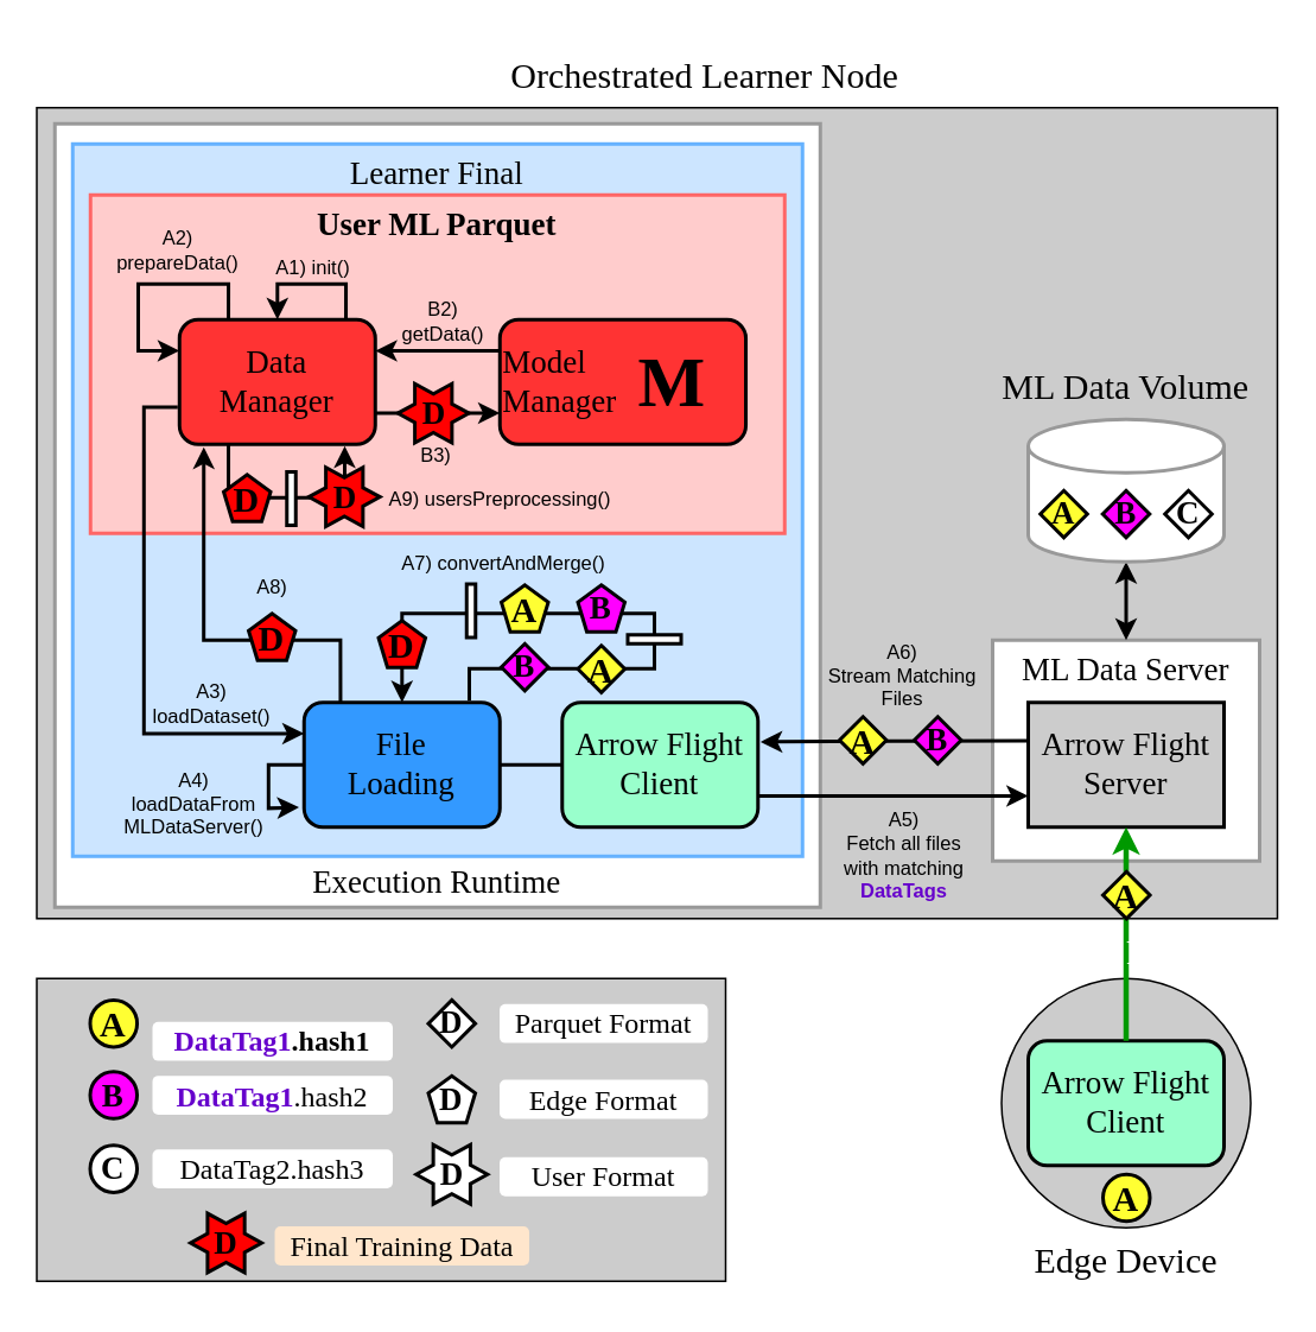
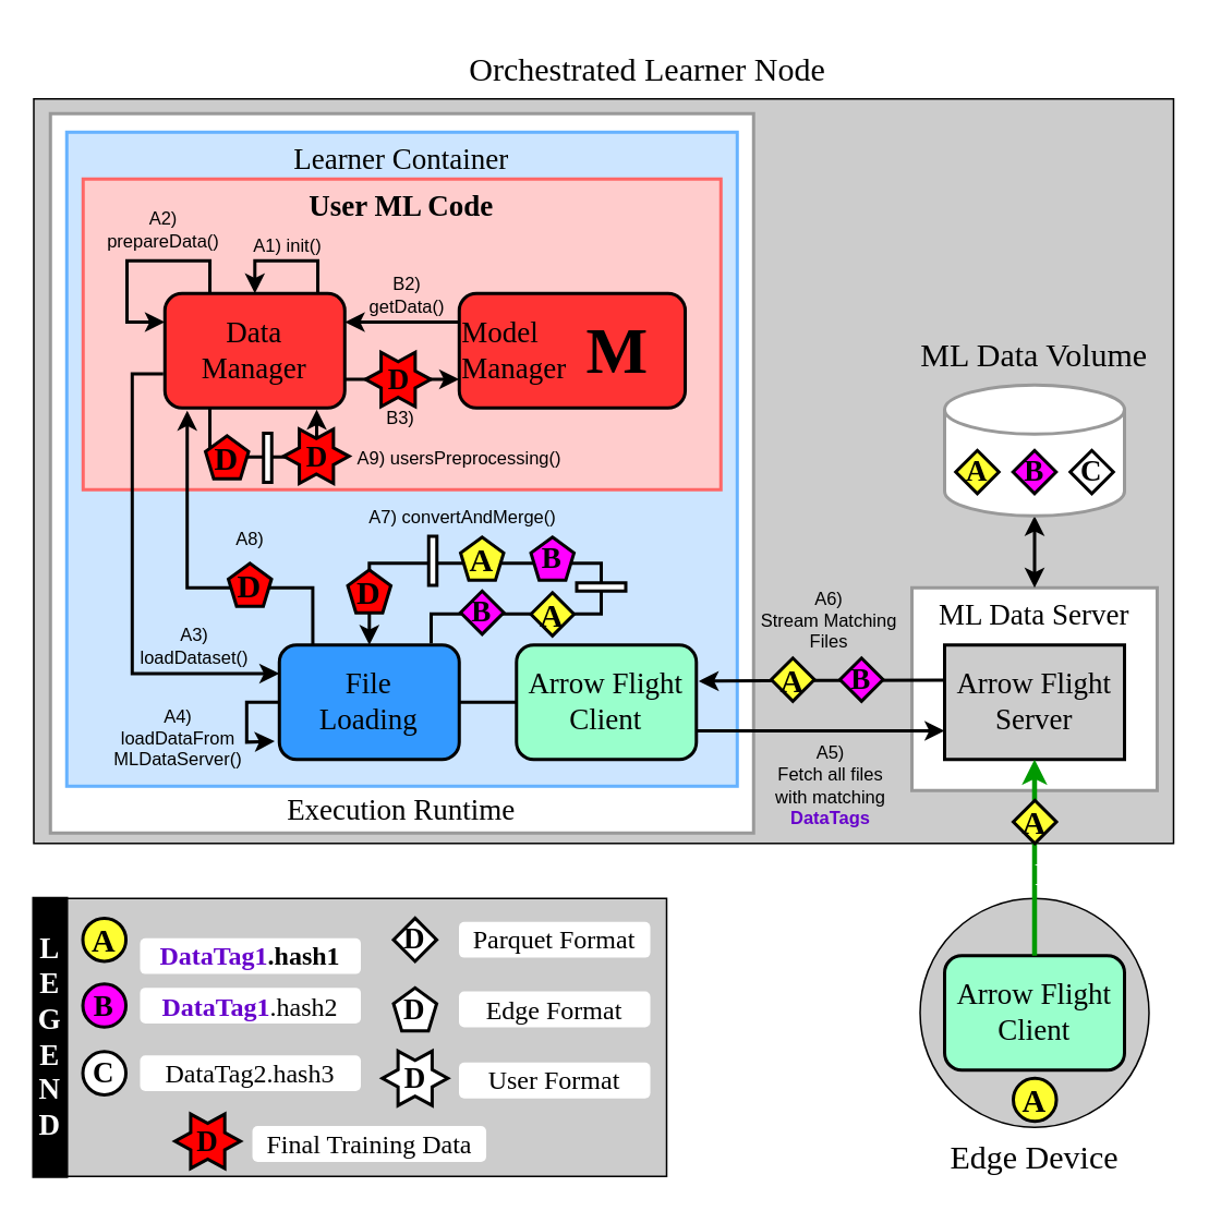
- <mxCell id="13" value="&lt;font color=&quot;#000000&quot; style=&quot;font-size: 18px;&quot;&gt;Learner Final&lt;/font&gt;" style="rounded=0;whiteSpace=wrap;html=1;fillColor=#CCE5FF;strokeColor=#66B2FF;fontStyle=0;fontFamily=CMU Sans Serif;strokeWidth=2;verticalAlign=top;" vertex="1" parent="1"><mxGeometry x="40.18" y="80.36" width="410" height="400" as="geometry" /></mxCell>
+ <mxCell id="13" value="&lt;font color=&quot;#000000&quot; style=&quot;font-size: 18px;&quot;&gt;Learner Container&lt;/font&gt;" style="rounded=0;whiteSpace=wrap;html=1;fillColor=#CCE5FF;strokeColor=#66B2FF;fontStyle=0;fontFamily=CMU Sans Serif;strokeWidth=2;verticalAlign=top;" vertex="1" parent="1"><mxGeometry x="40.18" y="80.36" width="410" height="400" as="geometry" /></mxCell>
- <mxCell id="14" value="&lt;font color=&quot;#000000&quot; style=&quot;font-size: 18px;&quot;&gt;&lt;b&gt;User ML Parquet&lt;/b&gt;&lt;/font&gt;" style="rounded=0;whiteSpace=wrap;html=1;fillColor=#FFCCCC;strokeColor=#FF6666;fontStyle=0;fontFamily=CMU Sans Serif;strokeWidth=2;verticalAlign=top;" vertex="1" parent="1"><mxGeometry x="50.18" y="109" width="390" height="190" as="geometry" /></mxCell>
+ <mxCell id="14" value="&lt;font color=&quot;#000000&quot; style=&quot;font-size: 18px;&quot;&gt;&lt;b&gt;User ML Code&lt;/b&gt;&lt;/font&gt;" style="rounded=0;whiteSpace=wrap;html=1;fillColor=#FFCCCC;strokeColor=#FF6666;fontStyle=0;fontFamily=CMU Sans Serif;strokeWidth=2;verticalAlign=top;" vertex="1" parent="1"><mxGeometry x="50.18" y="109" width="390" height="190" as="geometry" /></mxCell>
+ <mxCell id="44" value="&lt;span style=&quot;font-size: 18px;&quot;&gt;&lt;b style=&quot;&quot;&gt;&lt;font color=&quot;#ffffff&quot;&gt;L&lt;br&gt;E&lt;br&gt;G&lt;br&gt;E&lt;br&gt;N&lt;br&gt;D&lt;/font&gt;&lt;/b&gt;&lt;/span&gt;" style="rounded=0;whiteSpace=wrap;html=1;fillColor=#000000;strokeColor=#000000;fontStyle=0;fontFamily=CMU Sans Serif;strokeWidth=2;" vertex="1" parent="1"><mxGeometry x="20" y="549" width="20" height="170" as="geometry" /></mxCell>
- <mxCell id="56" value="&lt;font color=&quot;#000000&quot;&gt;&lt;span style=&quot;font-size: 16px;&quot;&gt;Final Training Data&lt;/span&gt;&lt;/font&gt;" style="rounded=1;whiteSpace=wrap;html=1;fillColor=#ffe6cc;strokeColor=none;fontStyle=0;fontFamily=CMU Sans Serif;strokeWidth=2;verticalAlign=middle;" vertex="1" parent="1"><mxGeometry x="153.68" y="688.23" width="143" height="21.91" as="geometry" /></mxCell>
+ <mxCell id="56" value="&lt;font color=&quot;#000000&quot;&gt;&lt;span style=&quot;font-size: 16px;&quot;&gt;Final Training Data&lt;/span&gt;&lt;/font&gt;" style="rounded=1;whiteSpace=wrap;html=1;fillColor=#FFFFFF;strokeColor=none;fontStyle=0;fontFamily=CMU Sans Serif;strokeWidth=2;verticalAlign=middle;" vertex="1" parent="1"><mxGeometry x="153.68" y="688.23" width="143" height="21.91" as="geometry" /></mxCell>
